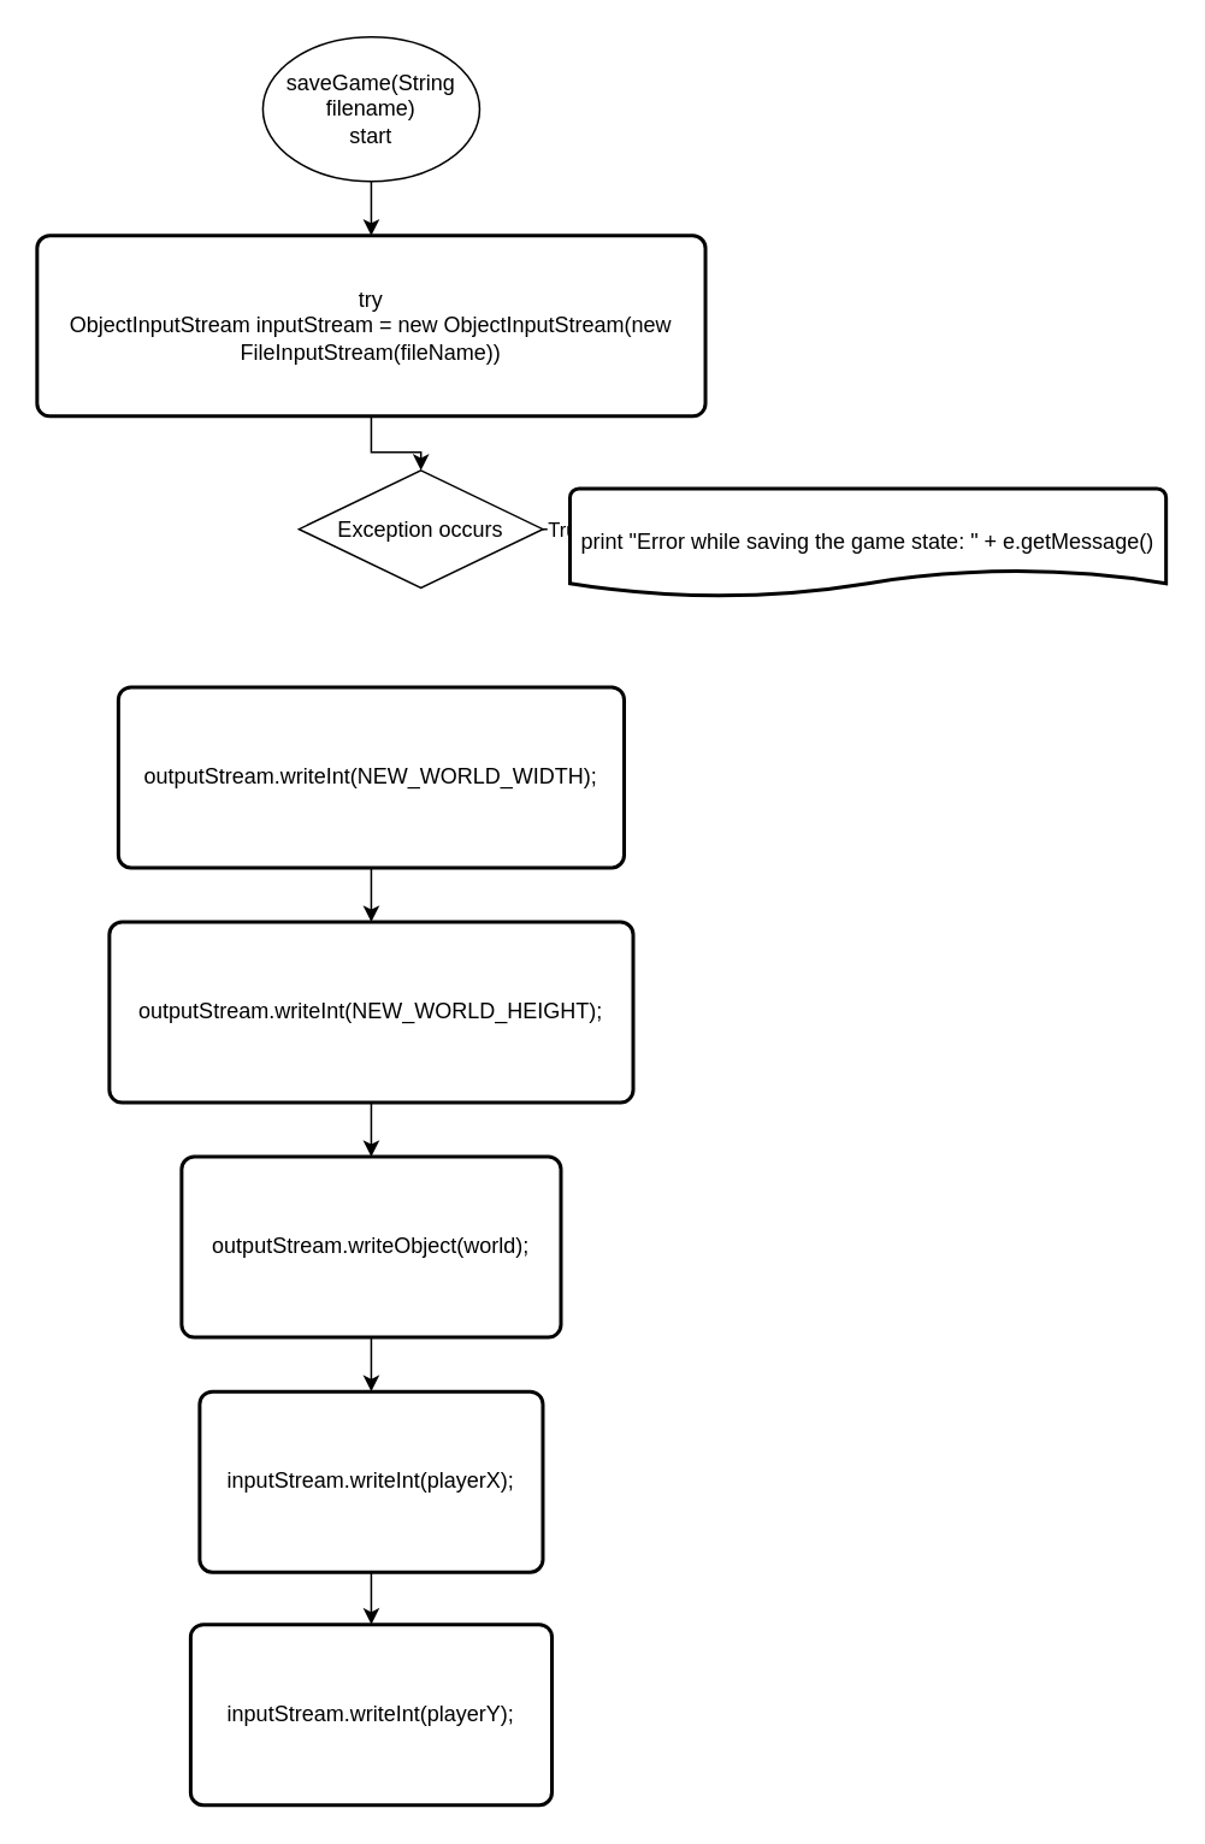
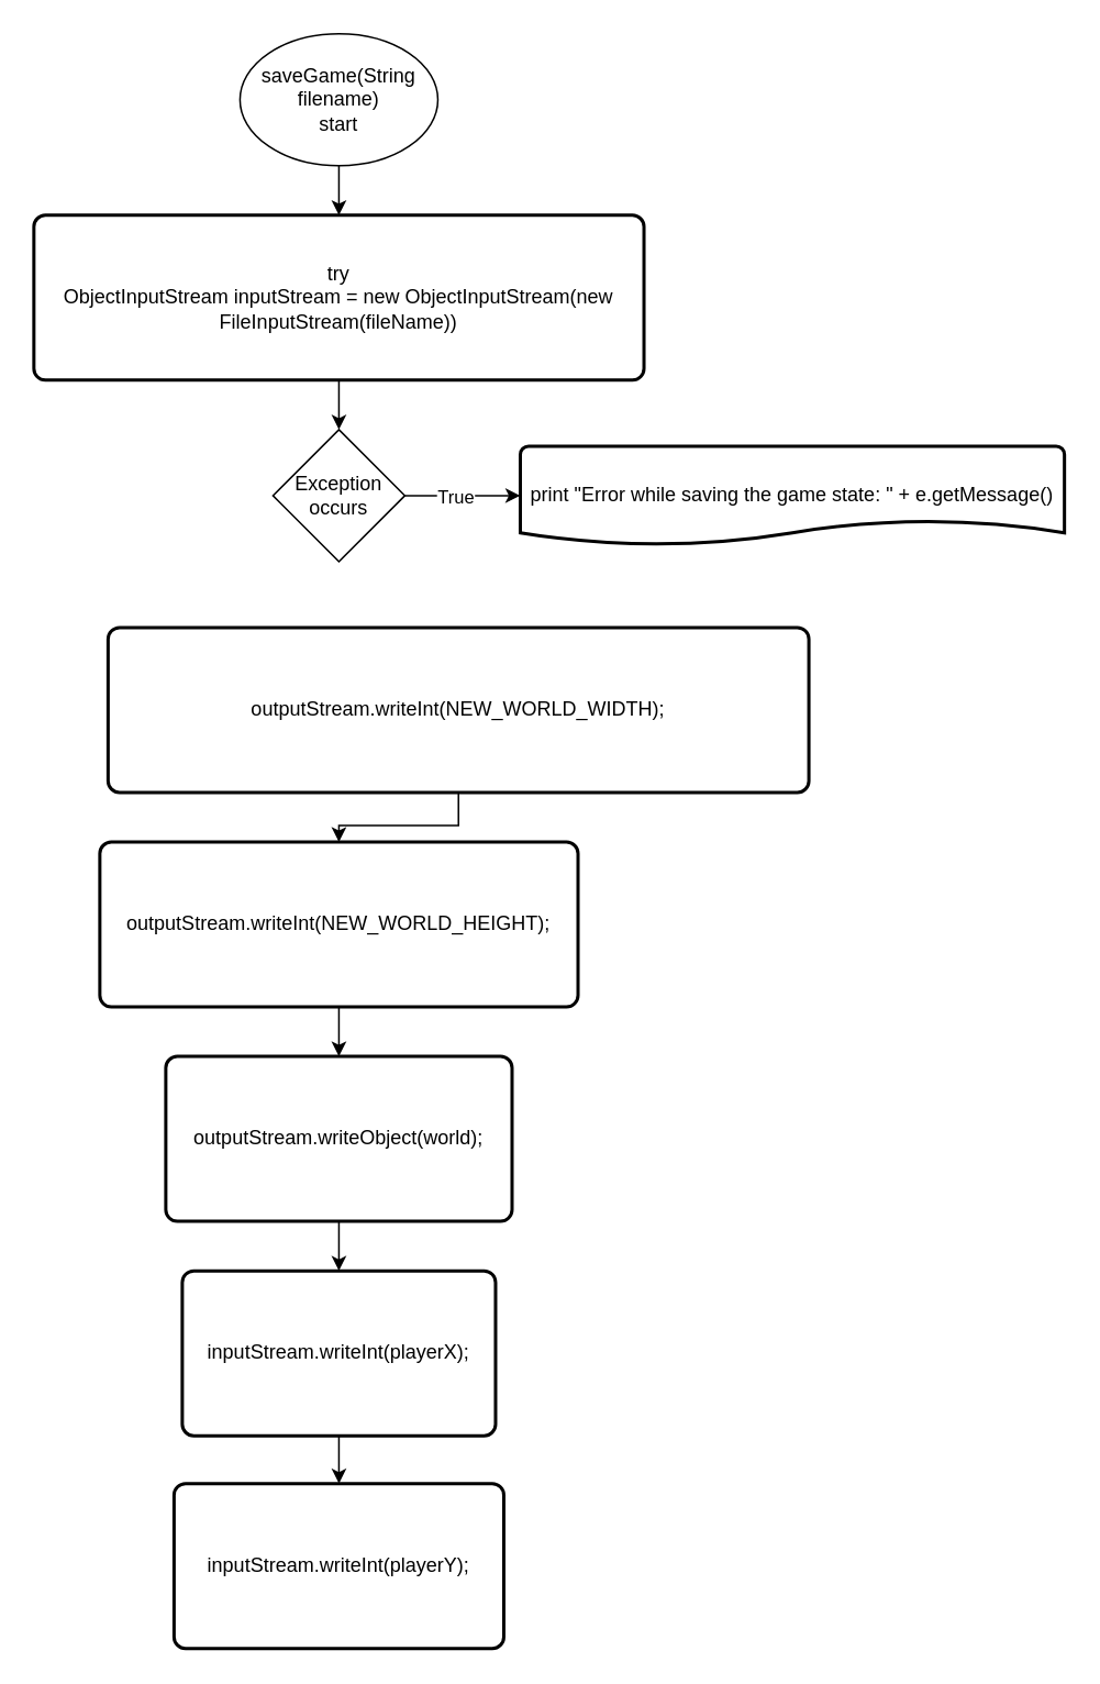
- <mxCell id="6" value="Exception occurs" style="rhombus;whiteSpace=wrap;html=1;" vertex="1" parent="1"><mxGeometry x="165" y="260" width="135" height="65" as="geometry" /></mxCell>
+ <mxCell id="6" value="Exception occurs" style="rhombus;whiteSpace=wrap;html=1;" vertex="1" parent="1"><mxGeometry x="165" y="260" width="80" height="80" as="geometry" /></mxCell>
- <mxCell id="9" value="outputStream.writeInt(NEW_WORLD_WIDTH);" style="rounded=1;whiteSpace=wrap;html=1;absoluteArcSize=1;arcSize=14;strokeWidth=2;" vertex="1" parent="1"><mxGeometry x="65" y="380" width="280" height="100" as="geometry" /></mxCell>
+ <mxCell id="9" value="outputStream.writeInt(NEW_WORLD_WIDTH);" style="rounded=1;whiteSpace=wrap;html=1;absoluteArcSize=1;arcSize=14;strokeWidth=2;" vertex="1" parent="1"><mxGeometry x="65" y="380" width="425" height="100" as="geometry" /></mxCell>
